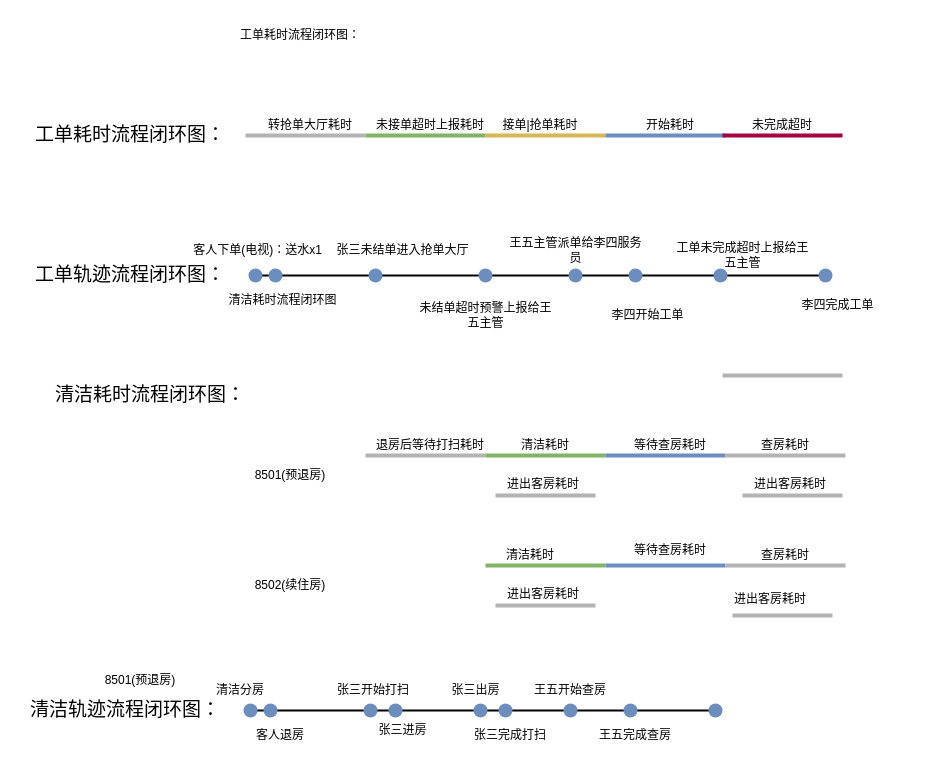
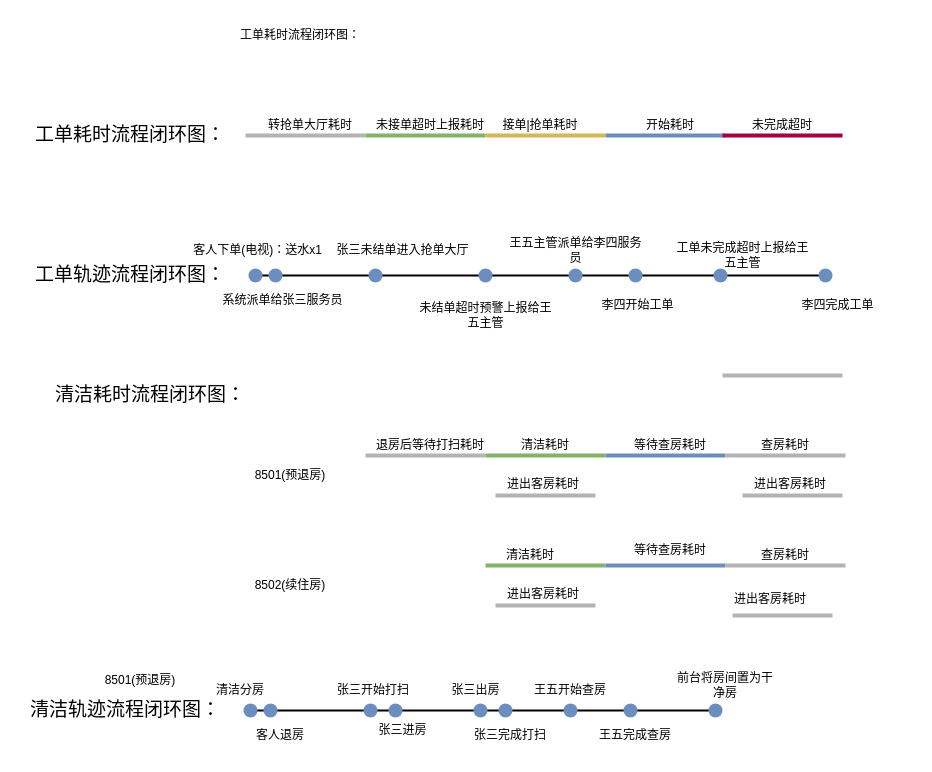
- <mxCell id="26" value="清洁耗时流程闭环图" style="text;html=1;align=center;verticalAlign=middle;whiteSpace=wrap;rounded=0;" vertex="1" parent="1"><mxGeometry x="210" y="285" width="145" height="30" as="geometry" /></mxCell>
+ <mxCell id="26" value="系统派单给张三服务员" style="text;html=1;align=center;verticalAlign=middle;whiteSpace=wrap;rounded=0;" vertex="1" parent="1"><mxGeometry x="210" y="285" width="145" height="30" as="geometry" /></mxCell>
- <mxCell id="30" value="李四开始工单" style="text;html=1;align=center;verticalAlign=middle;whiteSpace=wrap;rounded=0;" vertex="1" parent="1"><mxGeometry x="575" y="300" width="145" height="30" as="geometry" /></mxCell>
+ <mxCell id="30" value="李四开始工单" style="text;html=1;align=center;verticalAlign=middle;whiteSpace=wrap;rounded=0;" vertex="1" parent="1"><mxGeometry x="565" y="290" width="145" height="30" as="geometry" /></mxCell>
+ <mxCell id="78" value="前台将房间置为干净房" style="text;html=1;align=center;verticalAlign=middle;whiteSpace=wrap;rounded=0;" vertex="1" parent="1"><mxGeometry x="675" y="670" width="100" height="30" as="geometry" /></mxCell>
